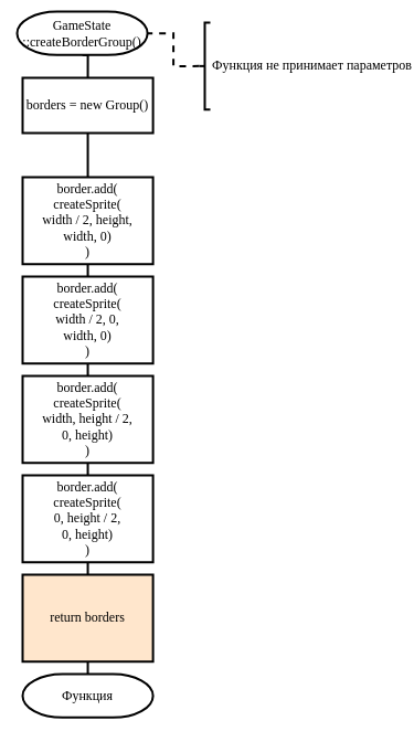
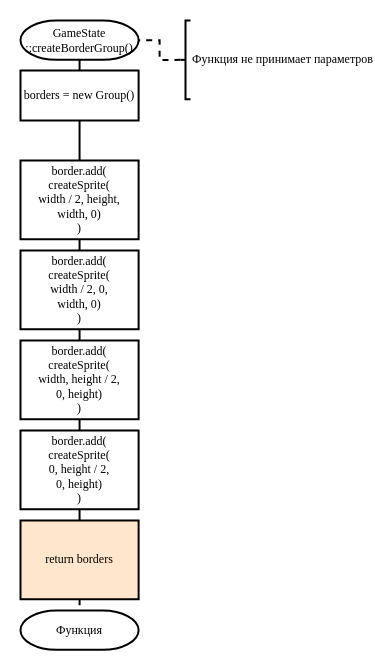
- <mxCell id="3" value="GameState&lt;br&gt;::createBorderGroup()" style="strokeWidth=2;html=1;shape=mxgraph.flowchart.terminator;whiteSpace=wrap;fontFamily=Times New Roman;" vertex="1" parent="1"><mxGeometry x="15" y="10" width="118.11" height="39.37" as="geometry" /></mxCell>
+ <mxCell id="3" value="GameState&lt;br&gt;::createBorderGroup()" style="strokeWidth=2;html=1;shape=mxgraph.flowchart.terminator;whiteSpace=wrap;fontFamily=Times New Roman;" vertex="1" parent="1"><mxGeometry x="20" y="20" width="118.11" height="39.37" as="geometry" /></mxCell>
- <mxCell id="14" style="edgeStyle=orthogonalEdgeStyle;rounded=0;orthogonalLoop=1;jettySize=auto;html=1;exitX=0.5;exitY=1;exitDx=0;exitDy=0;entryX=0.5;entryY=0;entryDx=0;entryDy=0;entryPerimeter=0;endArrow=none;endFill=0;strokeWidth=2;" edge="1" parent="1" source="15" target="16"><mxGeometry relative="1" as="geometry" /></mxCell>
+ <mxCell id="14" style="edgeStyle=orthogonalEdgeStyle;rounded=0;orthogonalLoop=1;jettySize=auto;html=1;exitX=0.5;exitY=1;exitDx=0;exitDy=0;entryX=0.5;entryY=0;entryDx=0;entryDy=0;entryPerimeter=0;endArrow=none;endFill=0;strokeWidth=2;dashed=1;" edge="1" parent="1" source="15" target="16"><mxGeometry relative="1" as="geometry" /></mxCell>
